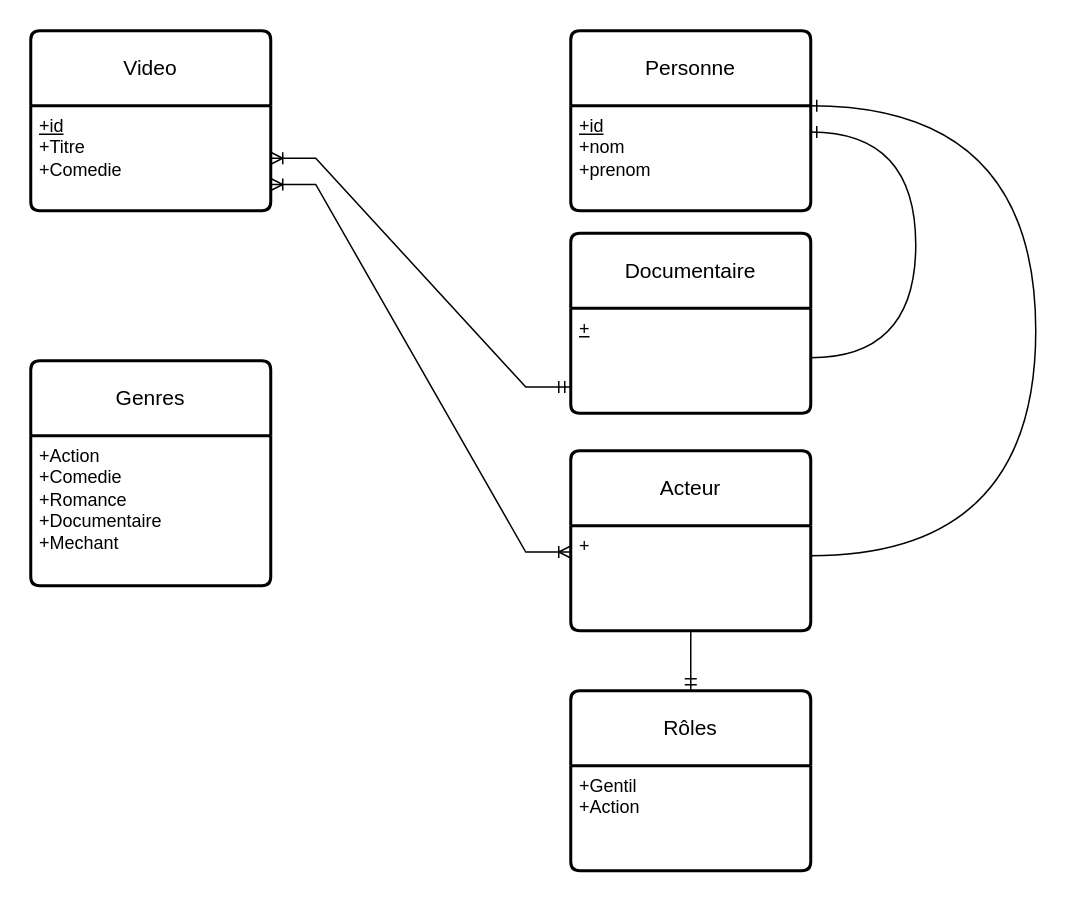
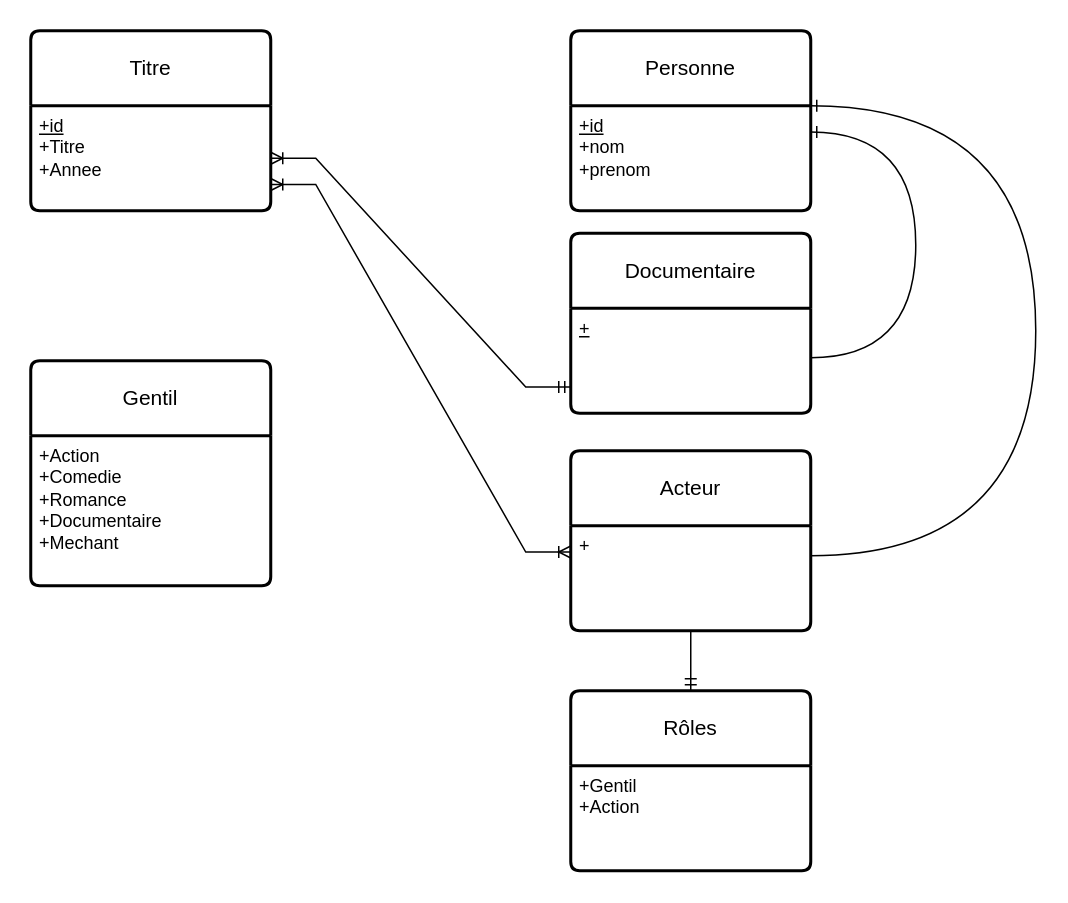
- <mxCell id="7" value="Video" style="swimlane;childLayout=stackLayout;horizontal=1;startSize=50;horizontalStack=0;rounded=1;fontSize=14;fontStyle=0;strokeWidth=2;resizeParent=0;resizeLast=1;shadow=0;dashed=0;align=center;arcSize=4;whiteSpace=wrap;html=1;" vertex="1" parent="1"><mxGeometry x="20" y="20" width="160" height="120" as="geometry" /></mxCell>
+ <mxCell id="7" value="Titre" style="swimlane;childLayout=stackLayout;horizontal=1;startSize=50;horizontalStack=0;rounded=1;fontSize=14;fontStyle=0;strokeWidth=2;resizeParent=0;resizeLast=1;shadow=0;dashed=0;align=center;arcSize=4;whiteSpace=wrap;html=1;" vertex="1" parent="1"><mxGeometry x="20" y="20" width="160" height="120" as="geometry" /></mxCell>
- <mxCell id="8" value="&lt;u&gt;+id&lt;/u&gt;&lt;br&gt;+Titre&lt;br&gt;+Comedie" style="align=left;strokeColor=none;fillColor=none;spacingLeft=4;fontSize=12;verticalAlign=top;resizable=0;rotatable=0;part=1;html=1;" vertex="1" parent="7"><mxGeometry y="50" width="160" height="70" as="geometry" /></mxCell>
+ <mxCell id="8" value="&lt;u&gt;+id&lt;/u&gt;&lt;br&gt;+Titre&lt;br&gt;+Annee" style="align=left;strokeColor=none;fillColor=none;spacingLeft=4;fontSize=12;verticalAlign=top;resizable=0;rotatable=0;part=1;html=1;" vertex="1" parent="7"><mxGeometry y="50" width="160" height="70" as="geometry" /></mxCell>
- <mxCell id="4" value="Genres" style="swimlane;childLayout=stackLayout;horizontal=1;startSize=50;horizontalStack=0;rounded=1;fontSize=14;fontStyle=0;strokeWidth=2;resizeParent=0;resizeLast=1;shadow=0;dashed=0;align=center;arcSize=4;whiteSpace=wrap;html=1;" vertex="1" parent="1"><mxGeometry x="20" y="240" width="160" height="150" as="geometry" /></mxCell>
+ <mxCell id="4" value="Gentil" style="swimlane;childLayout=stackLayout;horizontal=1;startSize=50;horizontalStack=0;rounded=1;fontSize=14;fontStyle=0;strokeWidth=2;resizeParent=0;resizeLast=1;shadow=0;dashed=0;align=center;arcSize=4;whiteSpace=wrap;html=1;" vertex="1" parent="1"><mxGeometry x="20" y="240" width="160" height="150" as="geometry" /></mxCell>
